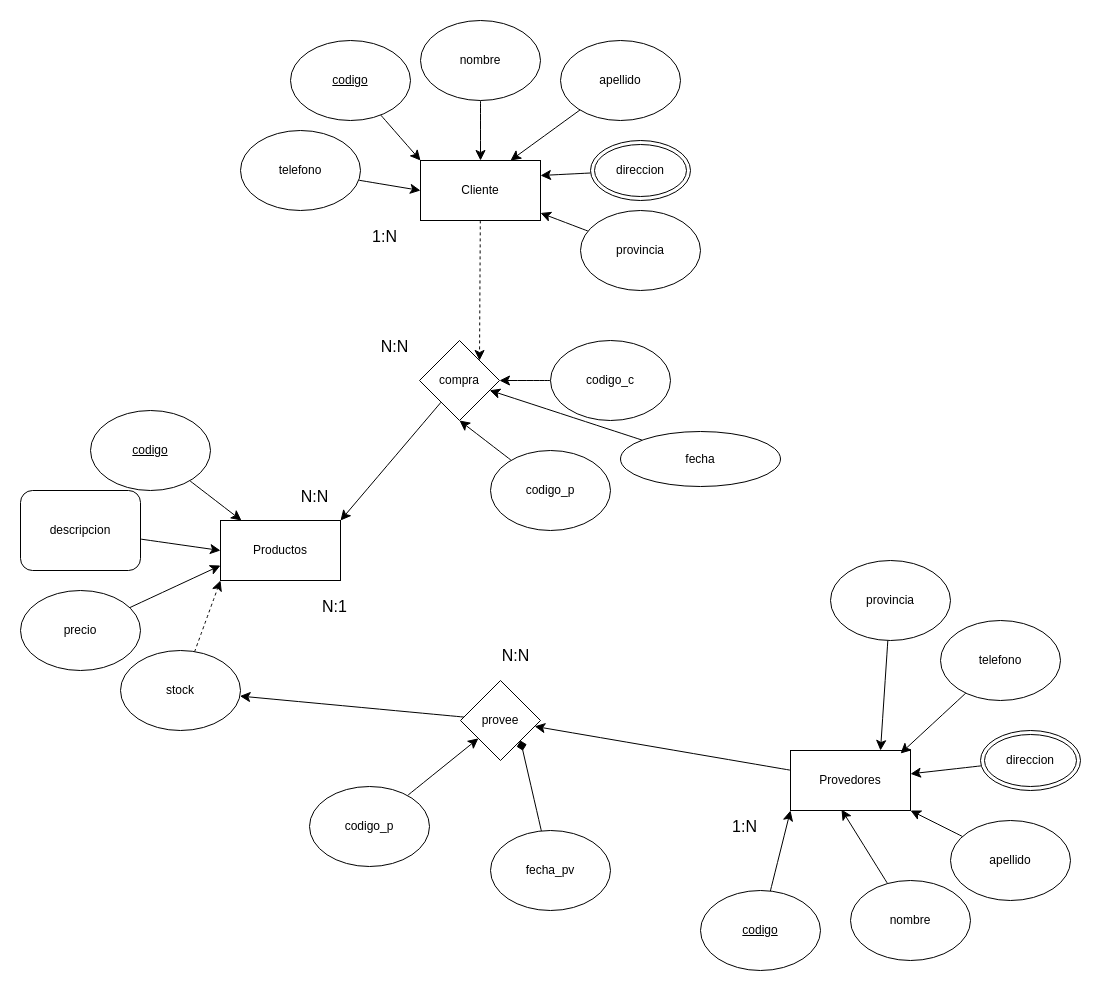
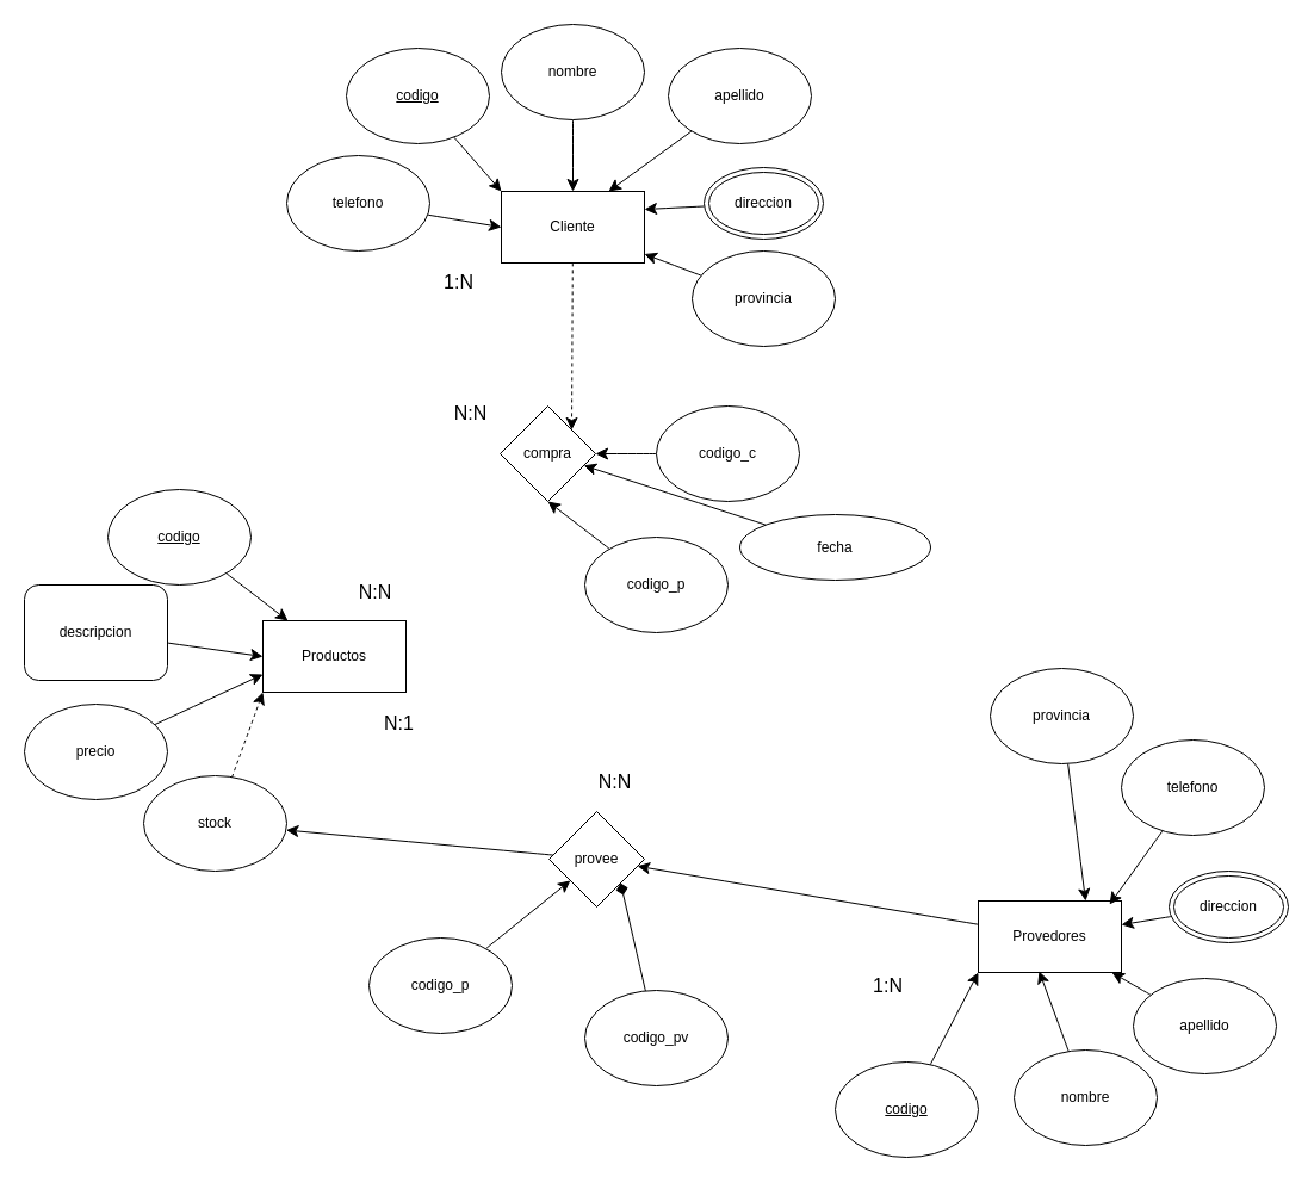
- <mxCell id="41" style="edgeStyle=none;curved=1;rounded=0;orthogonalLoop=1;jettySize=auto;html=1;entryX=1;entryY=0;entryDx=0;entryDy=0;fontSize=12;startSize=8;endSize=8;" edge="1" parent="1" source="42" target="2"><mxGeometry relative="1" as="geometry" /></mxCell>
- <mxCell id="6" value="Provedores" style="rounded=0;whiteSpace=wrap;html=1;gradientColor=none;" vertex="1" parent="1"><mxGeometry x="790" y="750" width="120" height="60" as="geometry" /></mxCell>
+ <mxCell id="6" value="Provedores" style="rounded=0;whiteSpace=wrap;html=1;gradientColor=none;" vertex="1" parent="1"><mxGeometry x="820" y="755" width="120" height="60" as="geometry" /></mxCell>
- <mxCell id="58" value="fecha_pv" style="ellipse;whiteSpace=wrap;html=1;" vertex="1" parent="1"><mxGeometry x="490" y="830" width="120" height="80" as="geometry" /></mxCell>
+ <mxCell id="58" value="codigo_pv" style="ellipse;whiteSpace=wrap;html=1;" vertex="1" parent="1"><mxGeometry x="490" y="830" width="120" height="80" as="geometry" /></mxCell>
